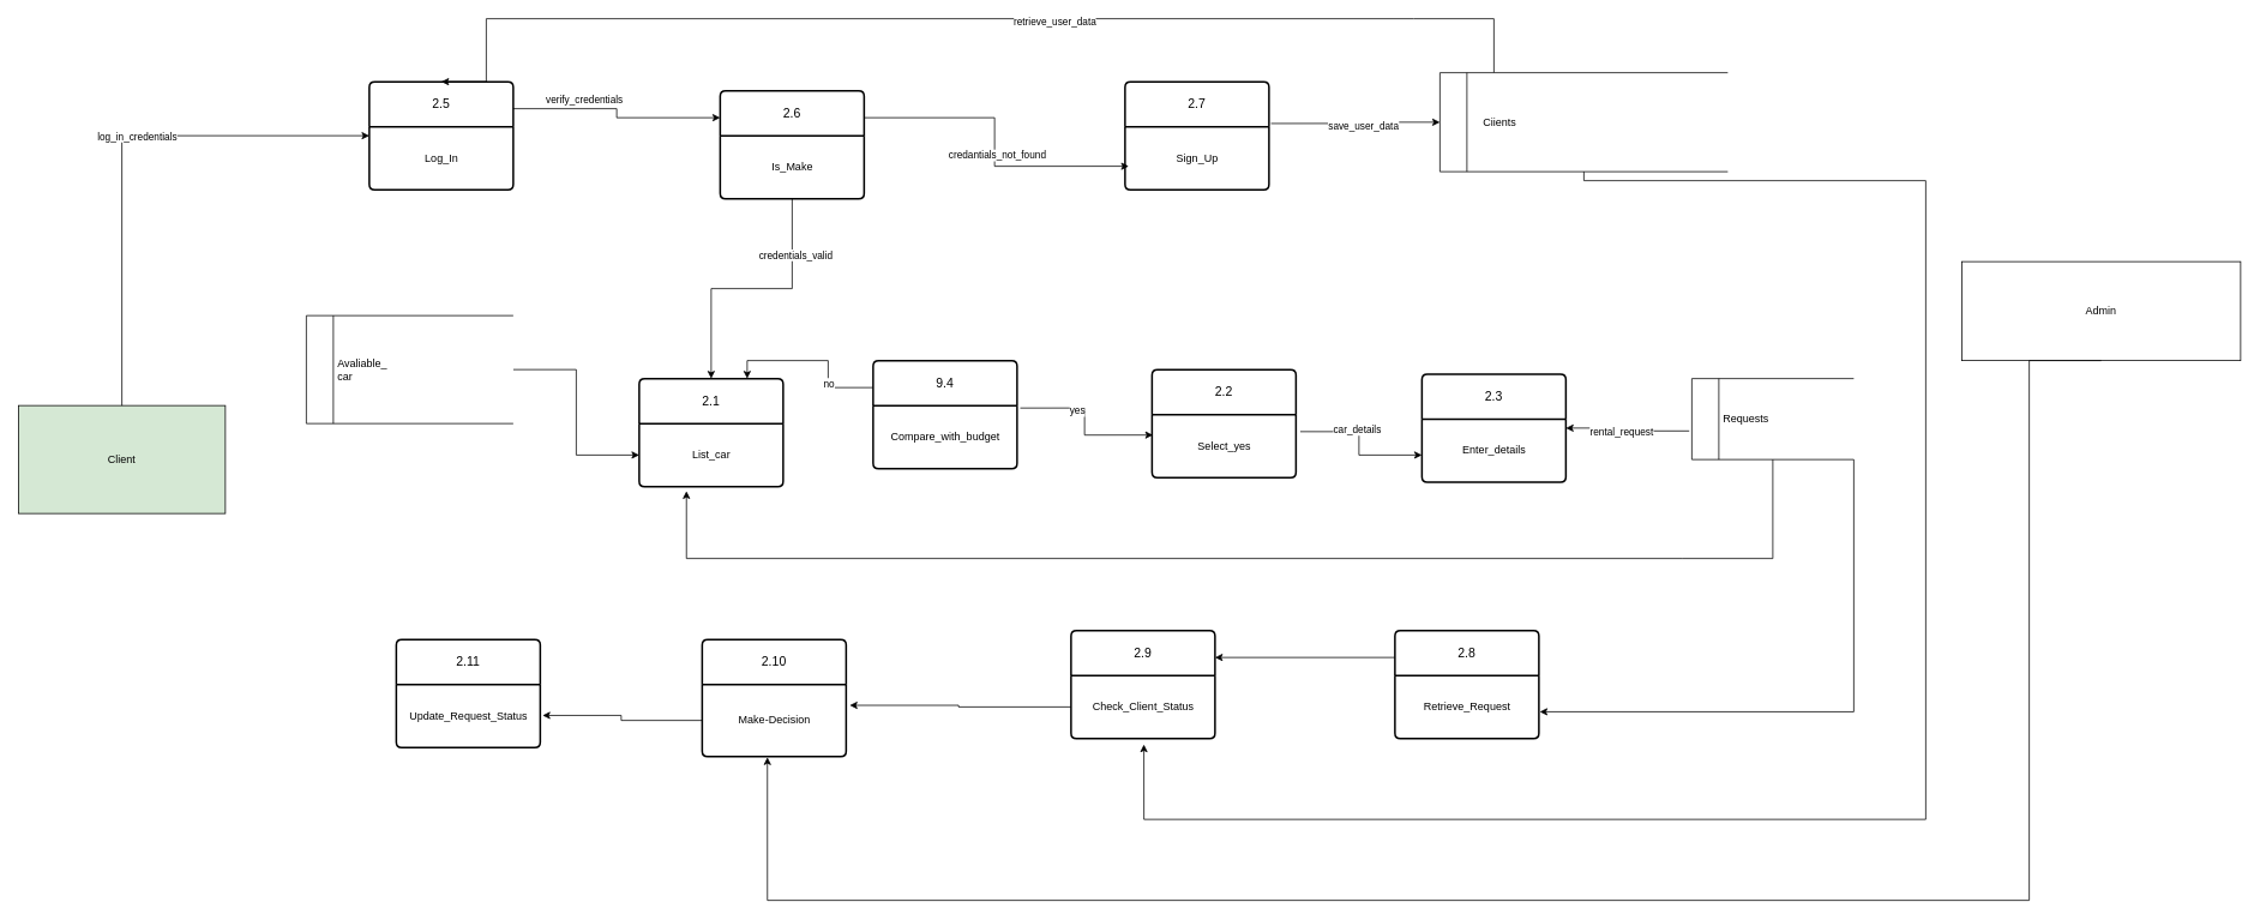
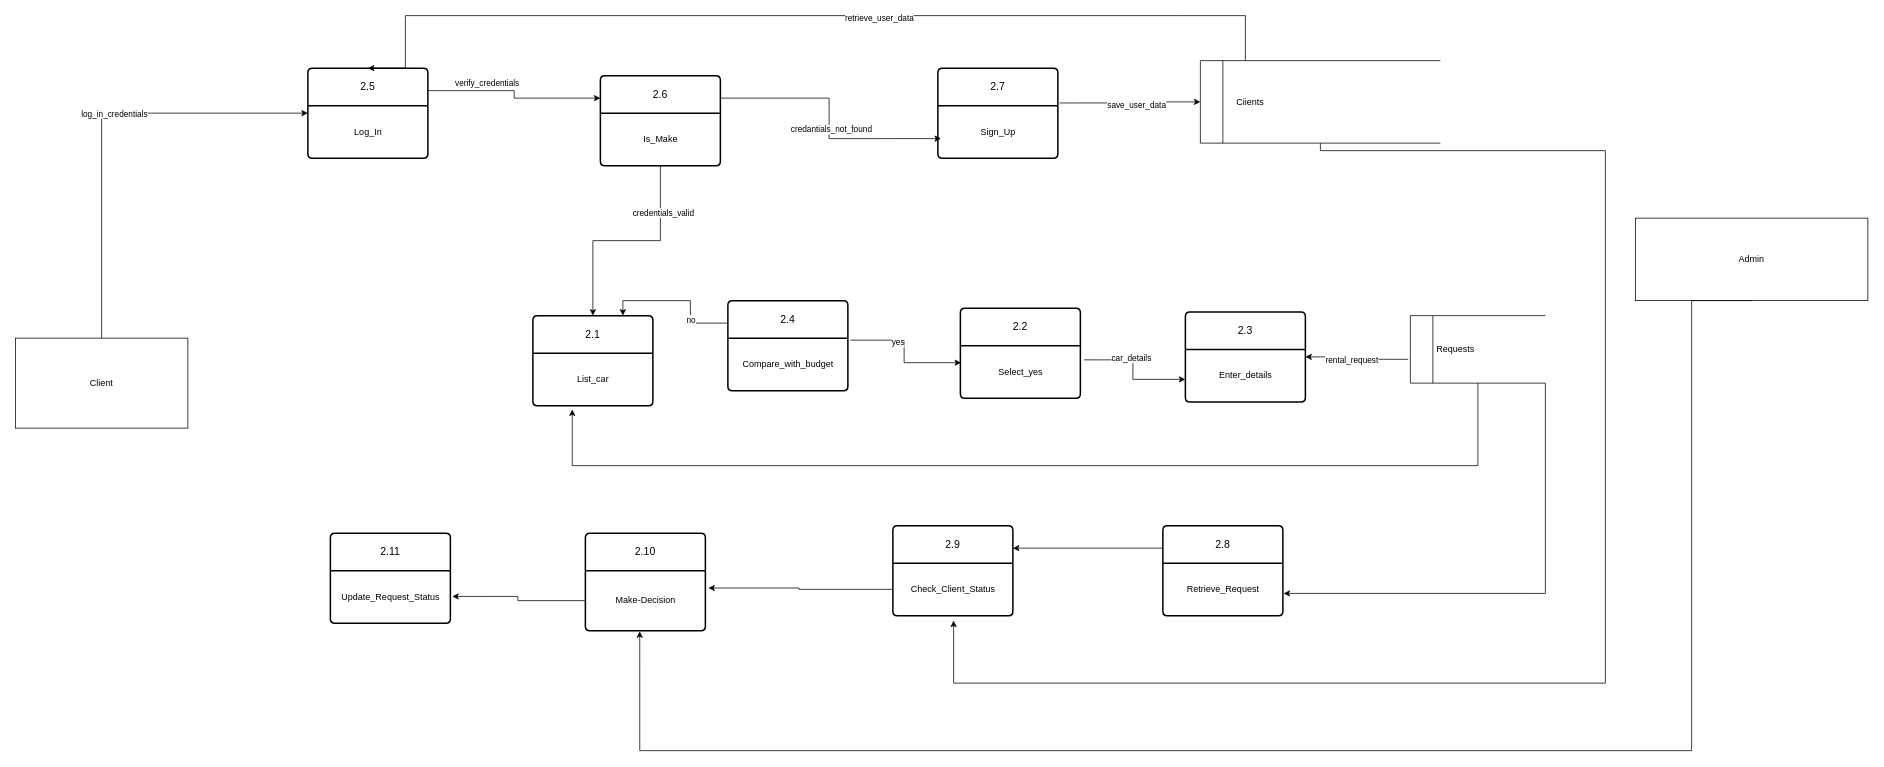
- <mxCell id="6" value="&amp;nbsp; &amp;nbsp; &amp;nbsp; &amp;nbsp; &amp;nbsp;Avaliable_&lt;div&gt;&amp;nbsp; &amp;nbsp; &amp;nbsp; &amp;nbsp; &amp;nbsp;car&lt;/div&gt;" style="html=1;dashed=0;whiteSpace=wrap;shape=mxgraph.dfd.dataStoreID;align=left;spacingLeft=3;points=[[0,0],[0.5,0],[1,0],[0,0.5],[1,0.5],[0,1],[0.5,1],[1,1]];" parent="1" vertex="1"><mxGeometry x="340" width="230" height="120" as="geometry" y="350" /></mxCell>
- <mxCell id="13" value="9.4" style="swimlane;childLayout=stackLayout;horizontal=1;startSize=50;horizontalStack=0;rounded=1;fontSize=14;fontStyle=0;strokeWidth=2;resizeParent=0;resizeLast=1;shadow=0;dashed=0;align=center;arcSize=4;whiteSpace=wrap;html=1;" parent="1" vertex="1"><mxGeometry x="970" y="400" width="160" height="120" as="geometry" /></mxCell>
+ <mxCell id="13" value="2.4" style="swimlane;childLayout=stackLayout;horizontal=1;startSize=50;horizontalStack=0;rounded=1;fontSize=14;fontStyle=0;strokeWidth=2;resizeParent=0;resizeLast=1;shadow=0;dashed=0;align=center;arcSize=4;whiteSpace=wrap;html=1;" parent="1" vertex="1"><mxGeometry x="970" y="400" width="160" height="120" as="geometry" /></mxCell>
- <mxCell id="5" style="edgeStyle=orthogonalEdgeStyle;rounded=0;orthogonalLoop=1;jettySize=auto;html=1;exitX=1;exitY=0.5;exitDx=0;exitDy=0;" edge="1" parent="1" source="6" target="4"><mxGeometry relative="1" as="geometry" /></mxCell>
- <mxCell id="2" value="Client" style="rounded=0;whiteSpace=wrap;html=1;fillColor=#d5e8d4;" parent="1" vertex="1"><mxGeometry x="20" y="450" width="230" height="120" as="geometry" /></mxCell>
+ <mxCell id="2" value="Client" style="rounded=0;whiteSpace=wrap;html=1;" parent="1" vertex="1"><mxGeometry x="20" y="450" width="230" height="120" as="geometry" /></mxCell>
